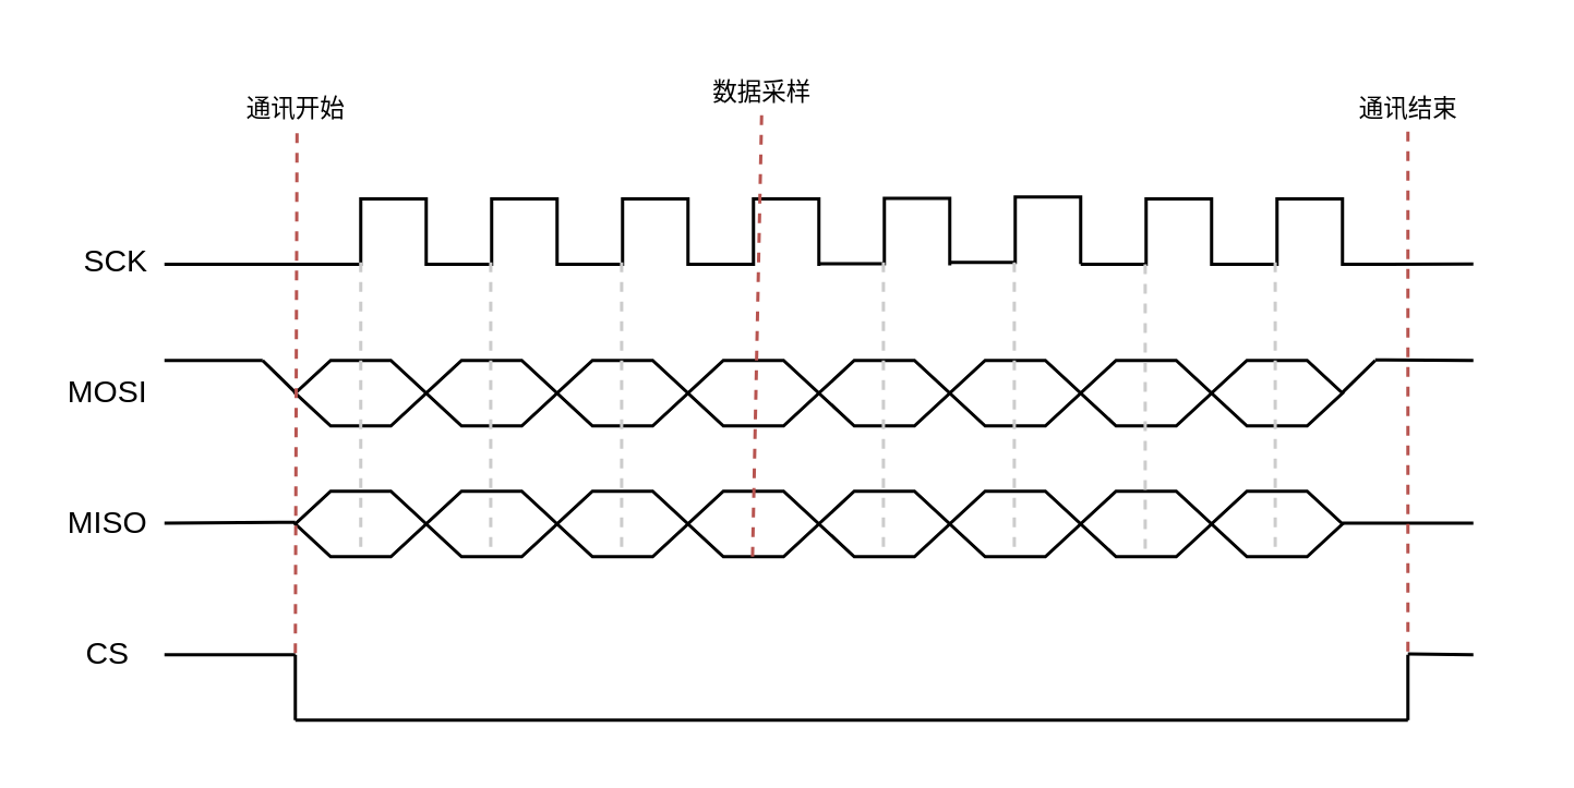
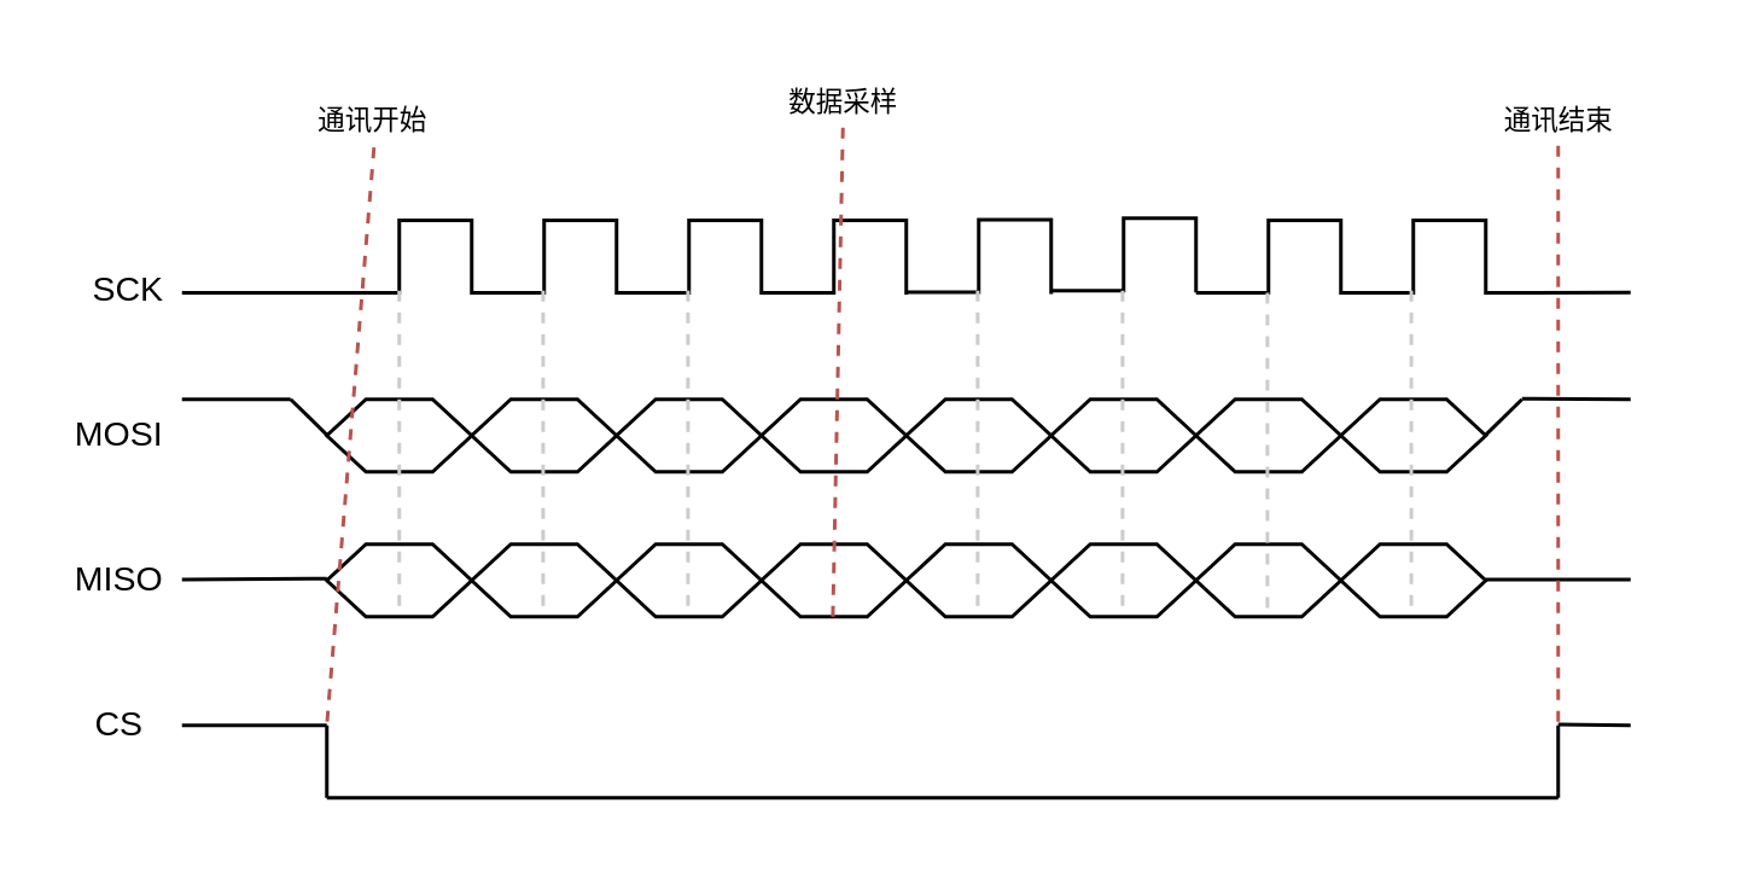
- <mxCell id="43" value="&lt;font style=&quot;font-size: 15px;&quot;&gt;通讯开始&lt;/font&gt;" style="text;html=1;align=center;verticalAlign=middle;resizable=0;points=[];autosize=1;" parent="1" vertex="1"><mxGeometry x="140" y="50" width="80" height="30" as="geometry" /></mxCell>
+ <mxCell id="43" value="&lt;font style=&quot;font-size: 15px;&quot;&gt;通讯开始&lt;/font&gt;" style="text;html=1;align=center;verticalAlign=middle;resizable=0;points=[];autosize=1;" parent="1" vertex="1"><mxGeometry x="165" y="50" width="80" height="30" as="geometry" /></mxCell>
